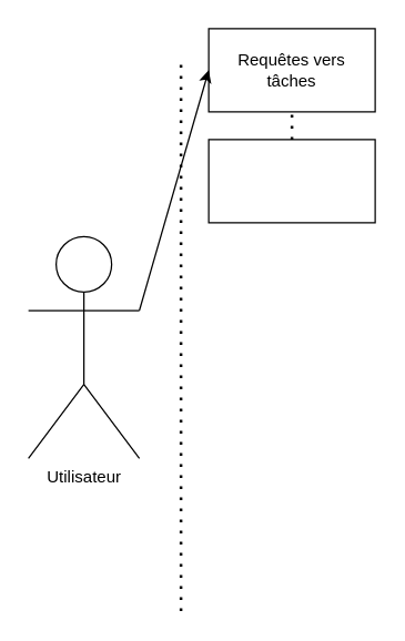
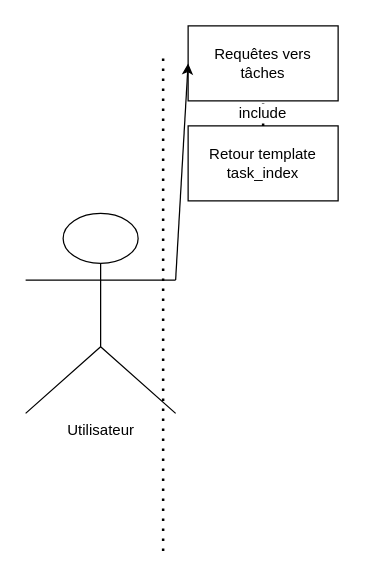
+ <mxCell id="11" value="include" style="text;html=1;strokeColor=none;fillColor=none;align=center;verticalAlign=middle;whiteSpace=wrap;rounded=0;labelBackgroundColor=#ffffff;" parent="1" vertex="1"><mxGeometry x="190" y="80" width="40" height="20" as="geometry" /></mxCell>
+ <mxCell id="9" value="Retour template task_index" style="text;html=1;strokeColor=none;fillColor=none;align=center;verticalAlign=middle;whiteSpace=wrap;rounded=0;" parent="7" vertex="1"><mxGeometry x="10" y="10" width="100" height="40" as="geometry" /></mxCell>
- <mxCell id="3" value="Utilisateur" style="shape=umlActor;verticalLabelPosition=bottom;verticalAlign=top;html=1;outlineConnect=0;" parent="1" vertex="1"><mxGeometry x="20" y="170" width="80" height="160" as="geometry" /></mxCell>
+ <mxCell id="3" value="Utilisateur" style="shape=umlActor;verticalLabelPosition=bottom;verticalAlign=top;html=1;outlineConnect=0;" parent="1" vertex="1"><mxGeometry x="20" y="170" width="120" height="160" as="geometry" /></mxCell>
